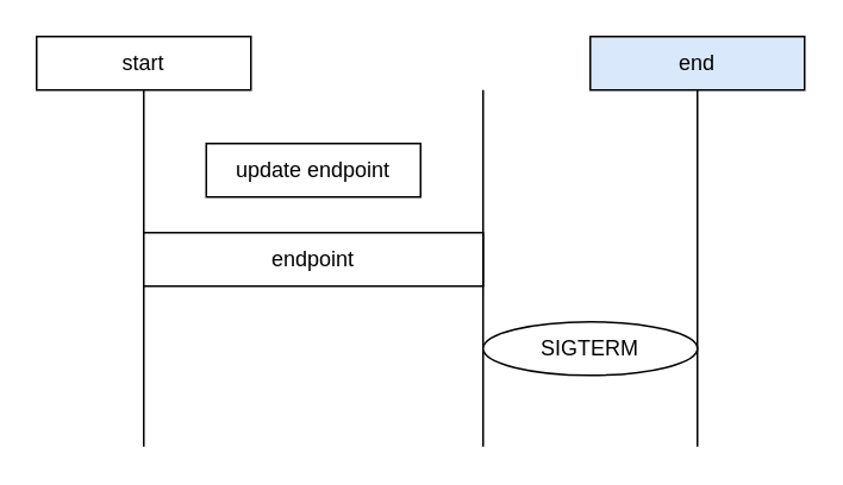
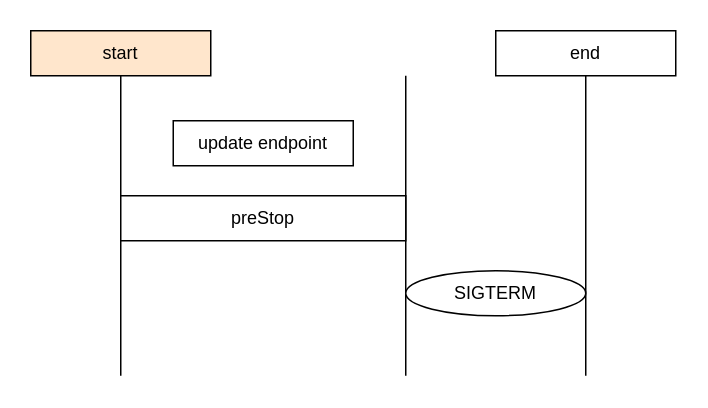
- <mxCell id="7" value="start" style="rounded=0;whiteSpace=wrap;html=1;" vertex="1" parent="1"><mxGeometry x="20" y="20" width="120" height="30" as="geometry" /></mxCell>
+ <mxCell id="7" value="start" style="rounded=0;whiteSpace=wrap;html=1;fillColor=#ffe6cc;" vertex="1" parent="1"><mxGeometry x="20" y="20" width="120" height="30" as="geometry" /></mxCell>
- <mxCell id="9" value="end" style="rounded=0;whiteSpace=wrap;html=1;fillColor=#dae8fc;" vertex="1" parent="1"><mxGeometry x="330" y="20" width="120" height="30" as="geometry" /></mxCell>
+ <mxCell id="9" value="end" style="rounded=0;whiteSpace=wrap;html=1;" vertex="1" parent="1"><mxGeometry x="330" y="20" width="120" height="30" as="geometry" /></mxCell>
- <mxCell id="3" value="endpoint" style="rounded=0;whiteSpace=wrap;html=1;" vertex="1" parent="1"><mxGeometry x="80" y="130" width="190" height="30" as="geometry" /></mxCell>
+ <mxCell id="3" value="preStop" style="rounded=0;whiteSpace=wrap;html=1;" vertex="1" parent="1"><mxGeometry x="80" y="130" width="190" height="30" as="geometry" /></mxCell>
